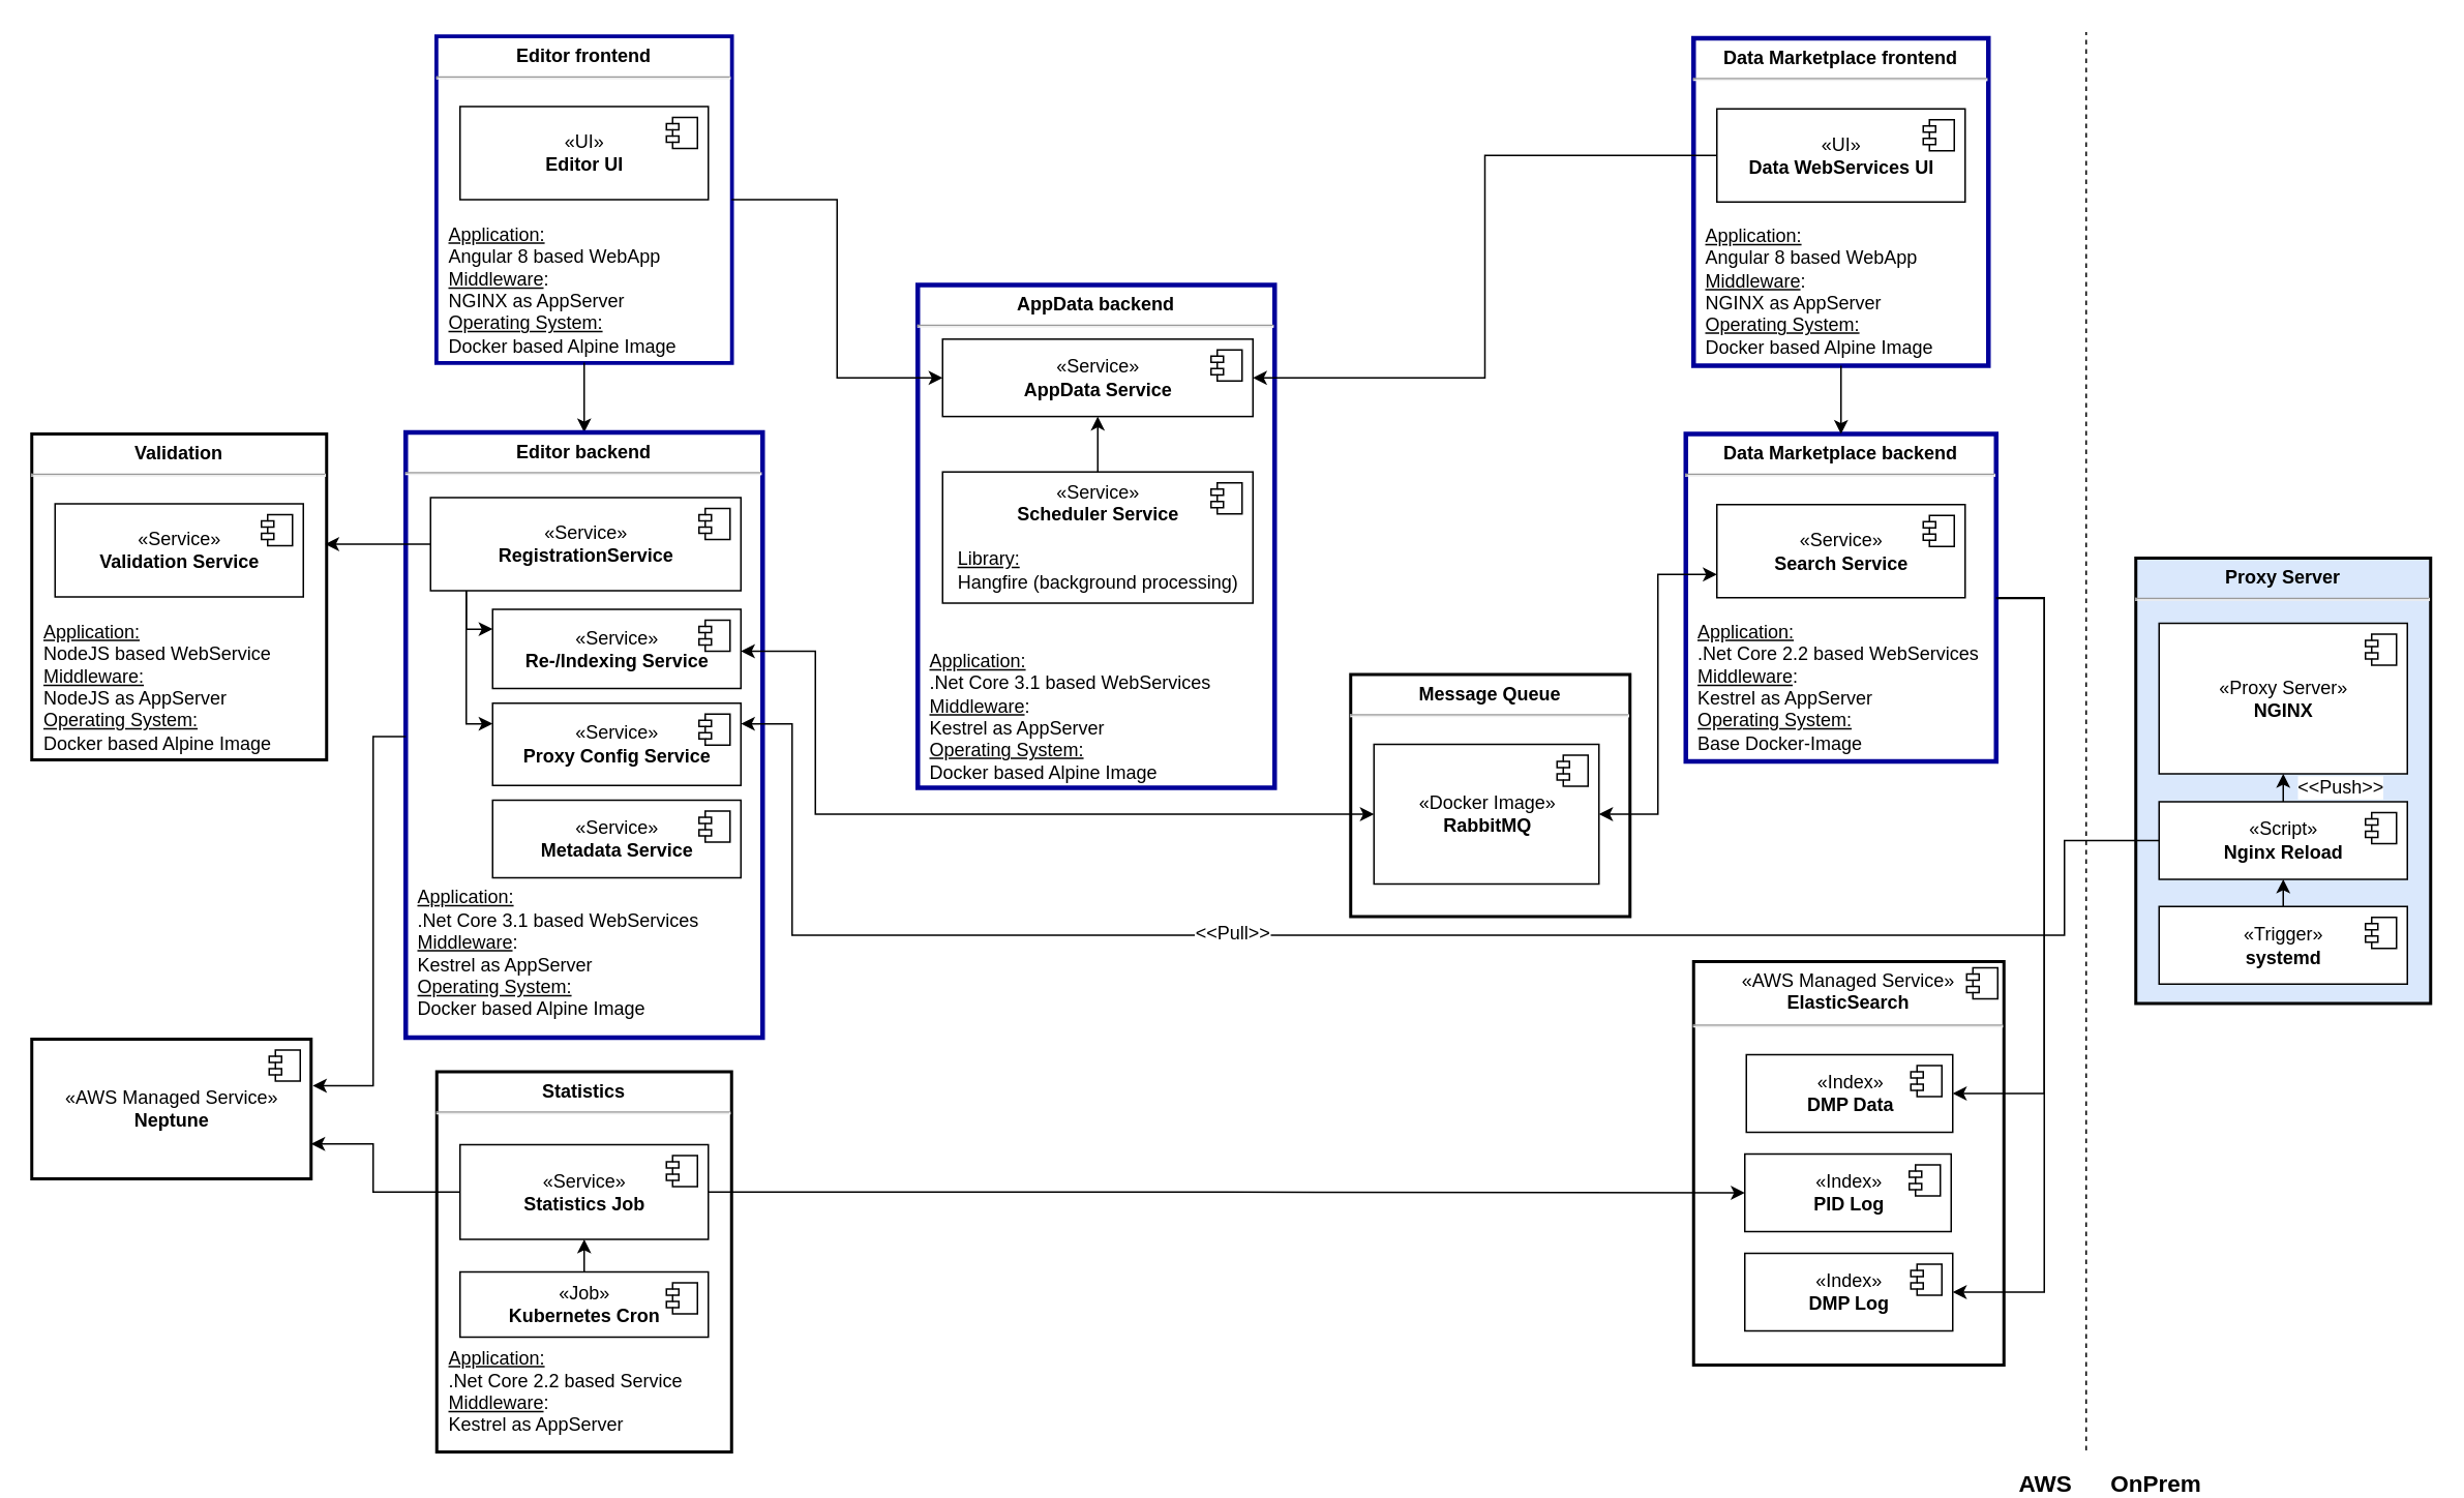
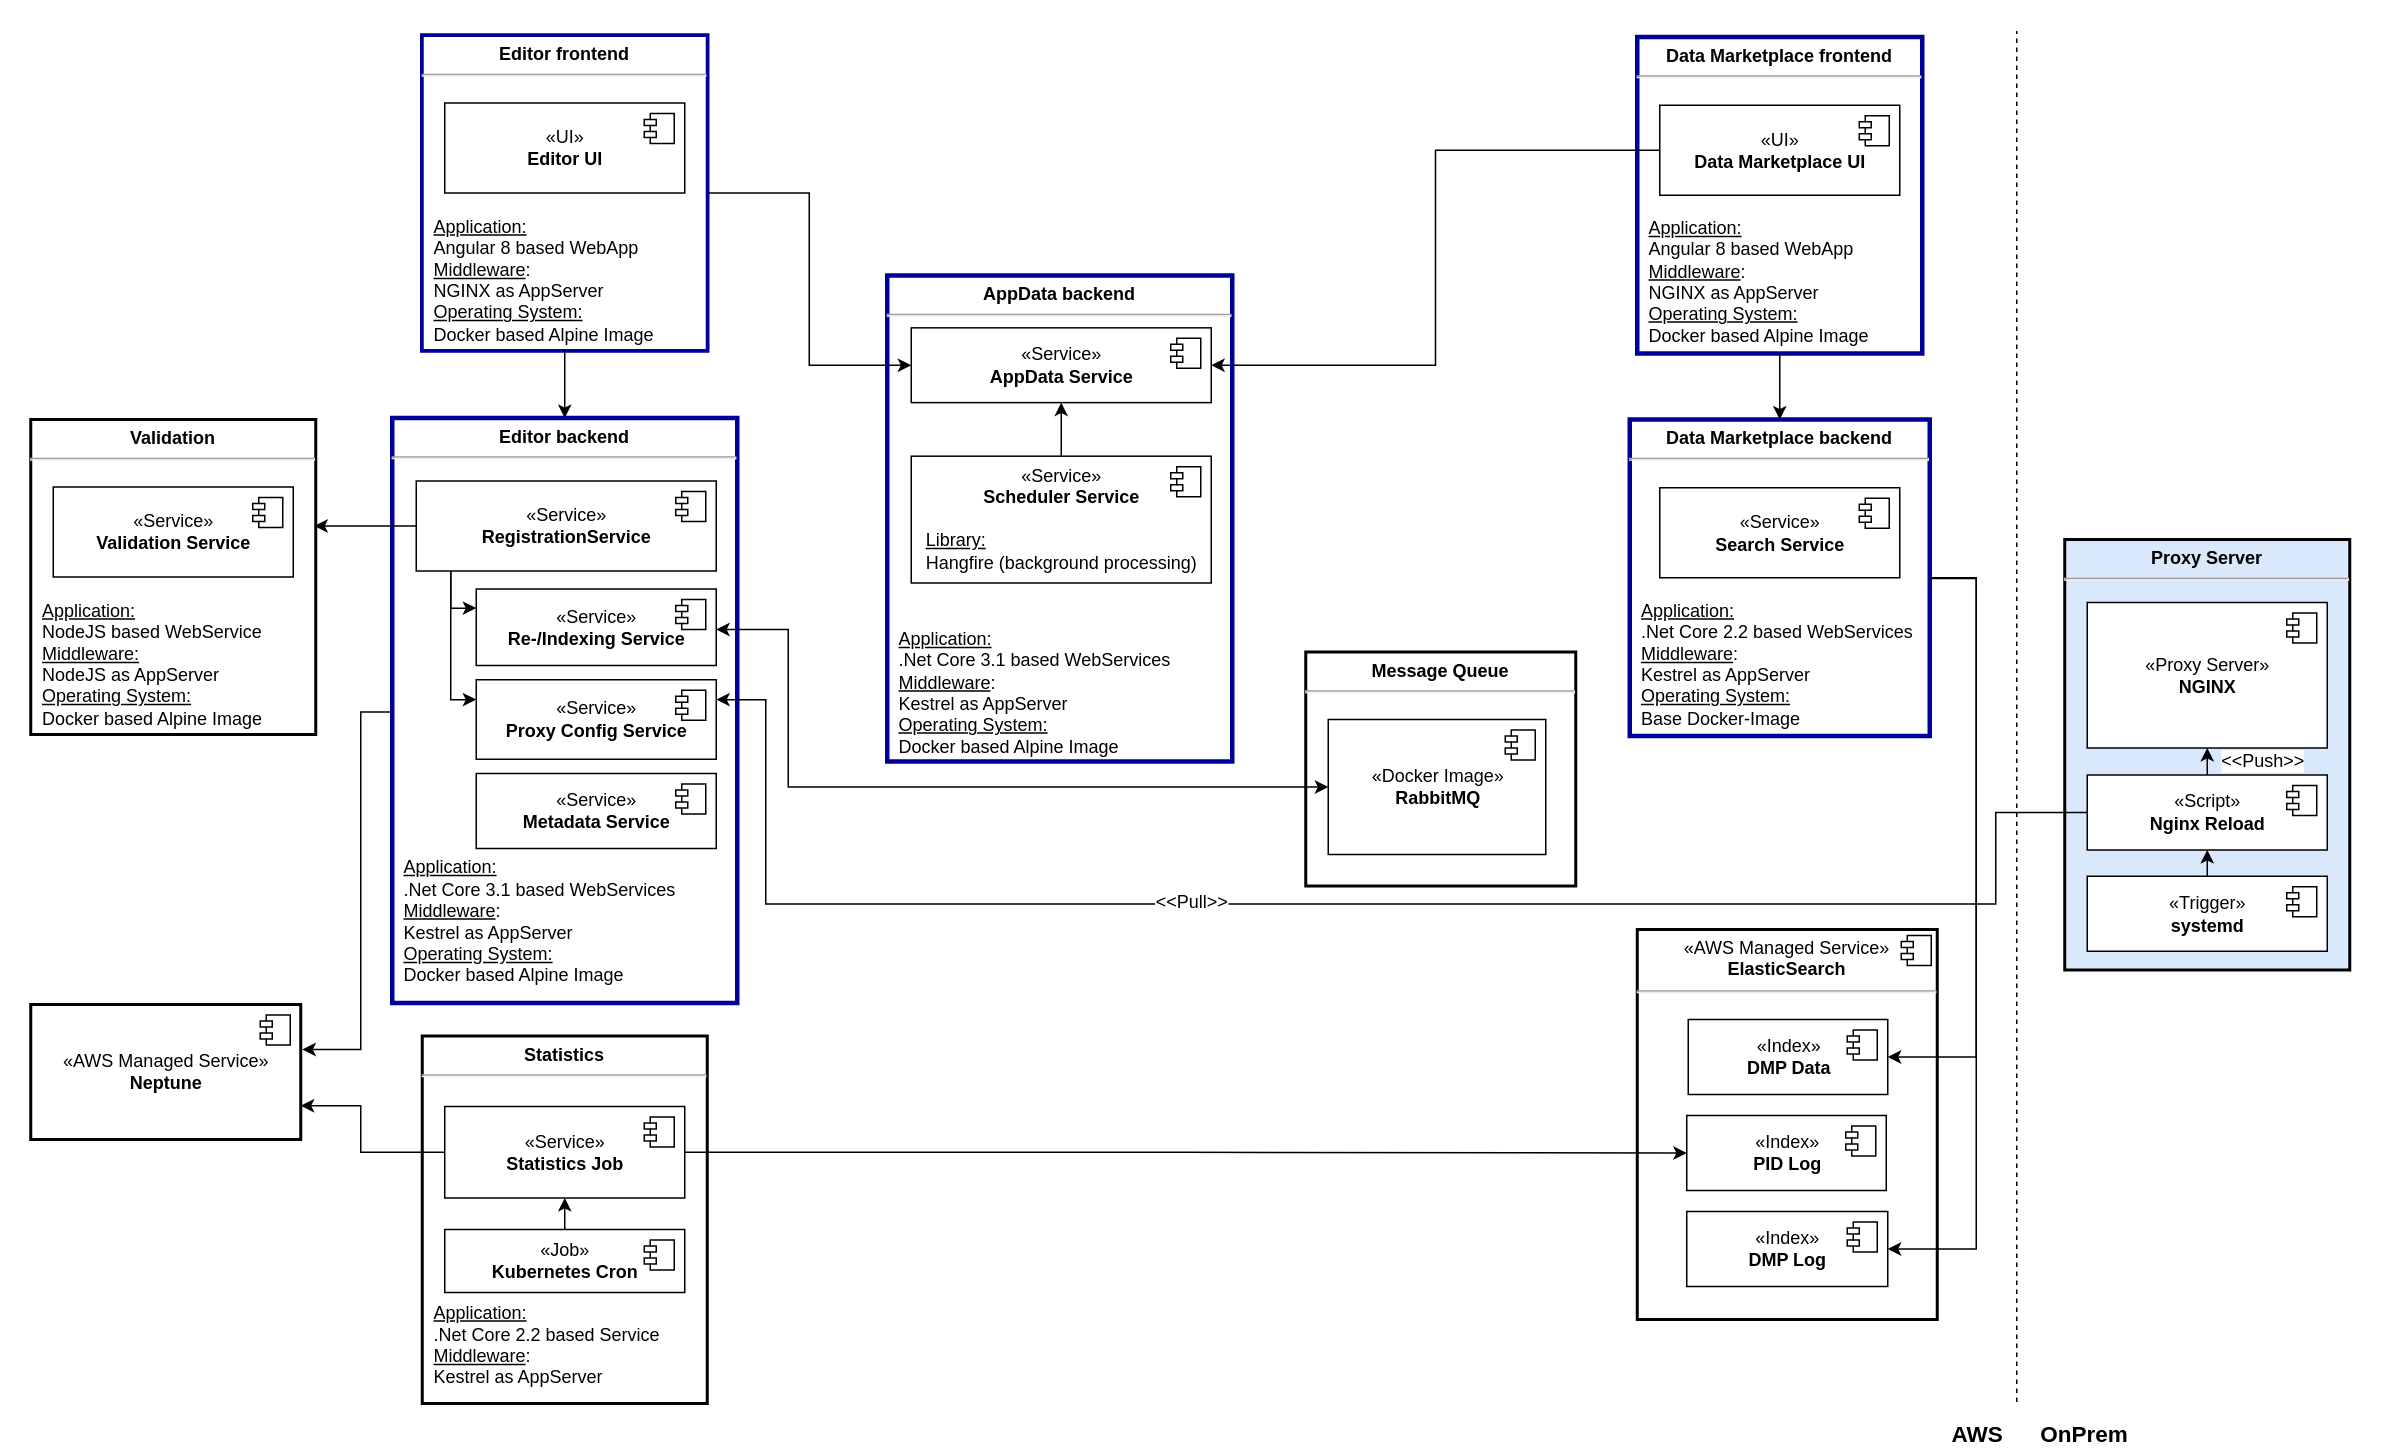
- <mxCell id="10" value="«UI»&lt;br&gt;&lt;b&gt;Data WebServices UI&lt;br&gt;&lt;/b&gt;" style="html=1;" parent="8" vertex="1"><mxGeometry x="15" y="45.5" width="160" height="60" as="geometry" /></mxCell>
+ <mxCell id="10" value="«UI»&lt;br&gt;&lt;b&gt;Data Marketplace UI&lt;br&gt;&lt;/b&gt;" style="html=1;" parent="8" vertex="1"><mxGeometry x="15" y="45.5" width="160" height="60" as="geometry" /></mxCell>
- <mxCell id="48" value="" style="edgeStyle=orthogonalEdgeStyle;rounded=0;orthogonalLoop=1;jettySize=auto;html=1;entryX=0;entryY=0.75;entryDx=0;entryDy=0;exitX=1;exitY=0.5;exitDx=0;exitDy=0;startArrow=classic;startFill=1;" parent="1" source="30" target="14" edge="1"><mxGeometry relative="1" as="geometry"><mxPoint x="813" y="429" as="sourcePoint" /><mxPoint x="886" y="386" as="targetPoint" /></mxGeometry></mxCell>
